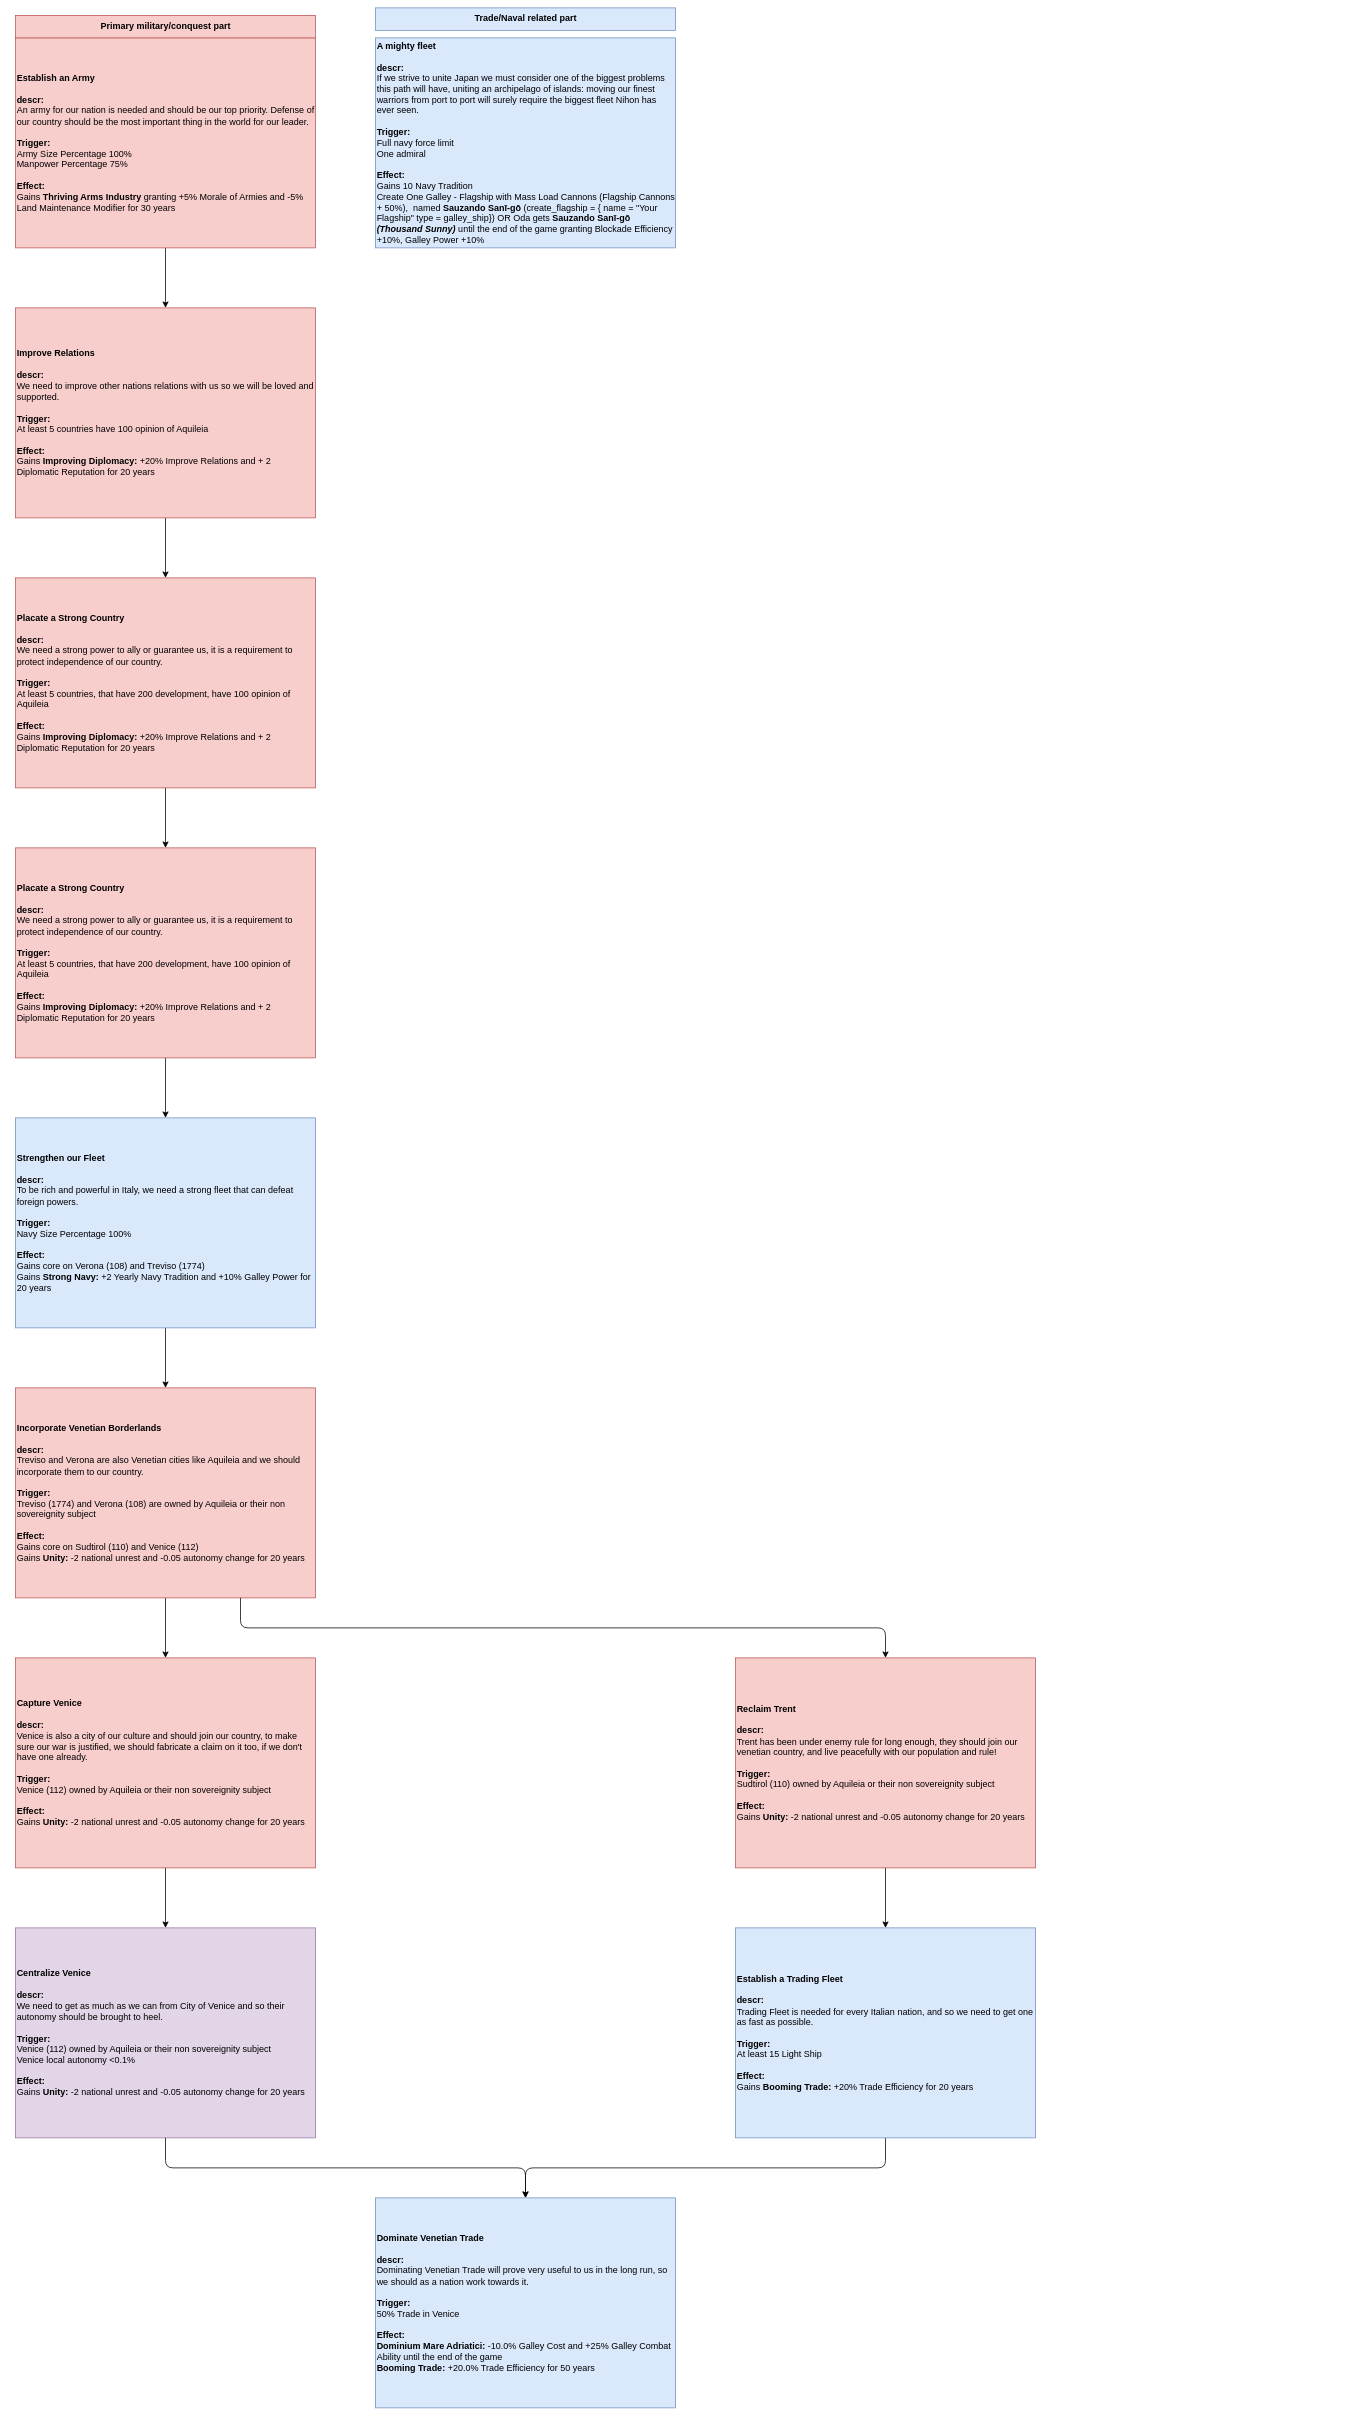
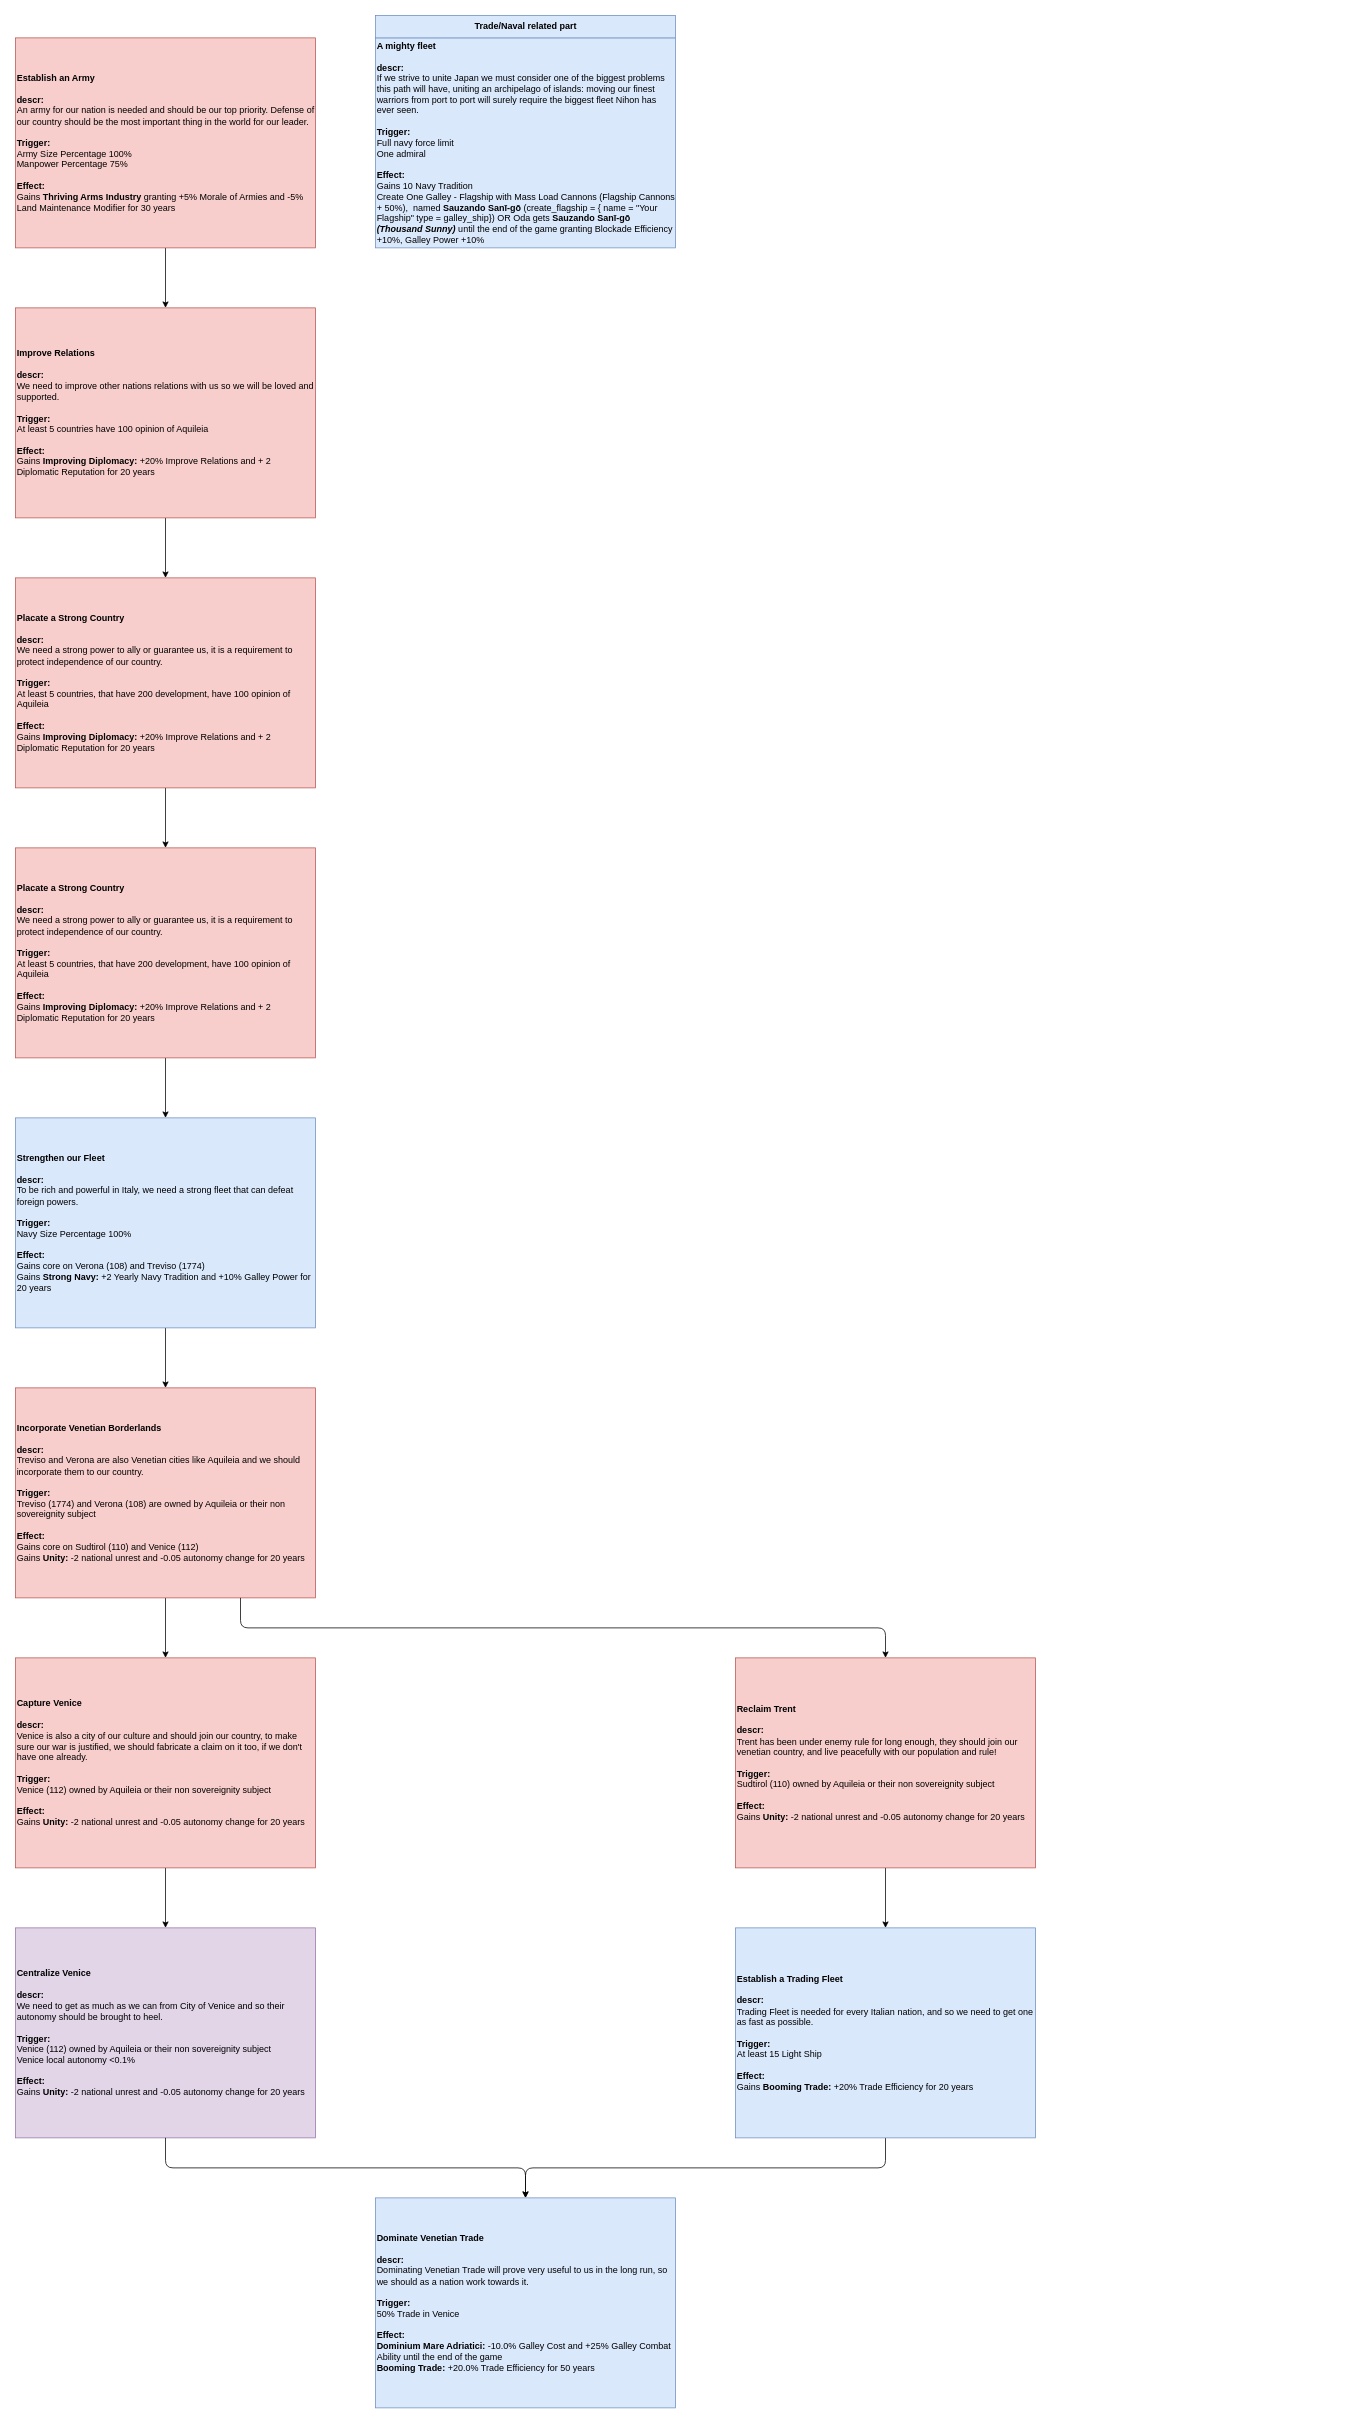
- <mxCell id="27" value="Trade/Naval related part" style="text;html=1;fontSize=12;align=center;fontStyle=1;fillColor=#dae8fc;strokeColor=#6c8ebf;fontFamily=Helvetica;" parent="1" vertex="1"><mxGeometry x="500" y="10" width="400" height="30" as="geometry" /></mxCell>
+ <mxCell id="27" value="Trade/Naval related part" style="text;html=1;fontSize=12;align=center;fontStyle=1;fillColor=#dae8fc;strokeColor=#6c8ebf;fontFamily=Helvetica;" parent="1" vertex="1"><mxGeometry x="500" y="20" width="400" height="30" as="geometry" /></mxCell>
- <mxCell id="28" value="Primary military/conquest part" style="text;html=1;fontSize=12;fontStyle=1;align=center;fillColor=#f8cecc;strokeColor=#b85450;fontFamily=Helvetica;" vertex="1" parent="1"><mxGeometry y="20" width="400" height="30" as="geometry" x="20" /></mxCell>
